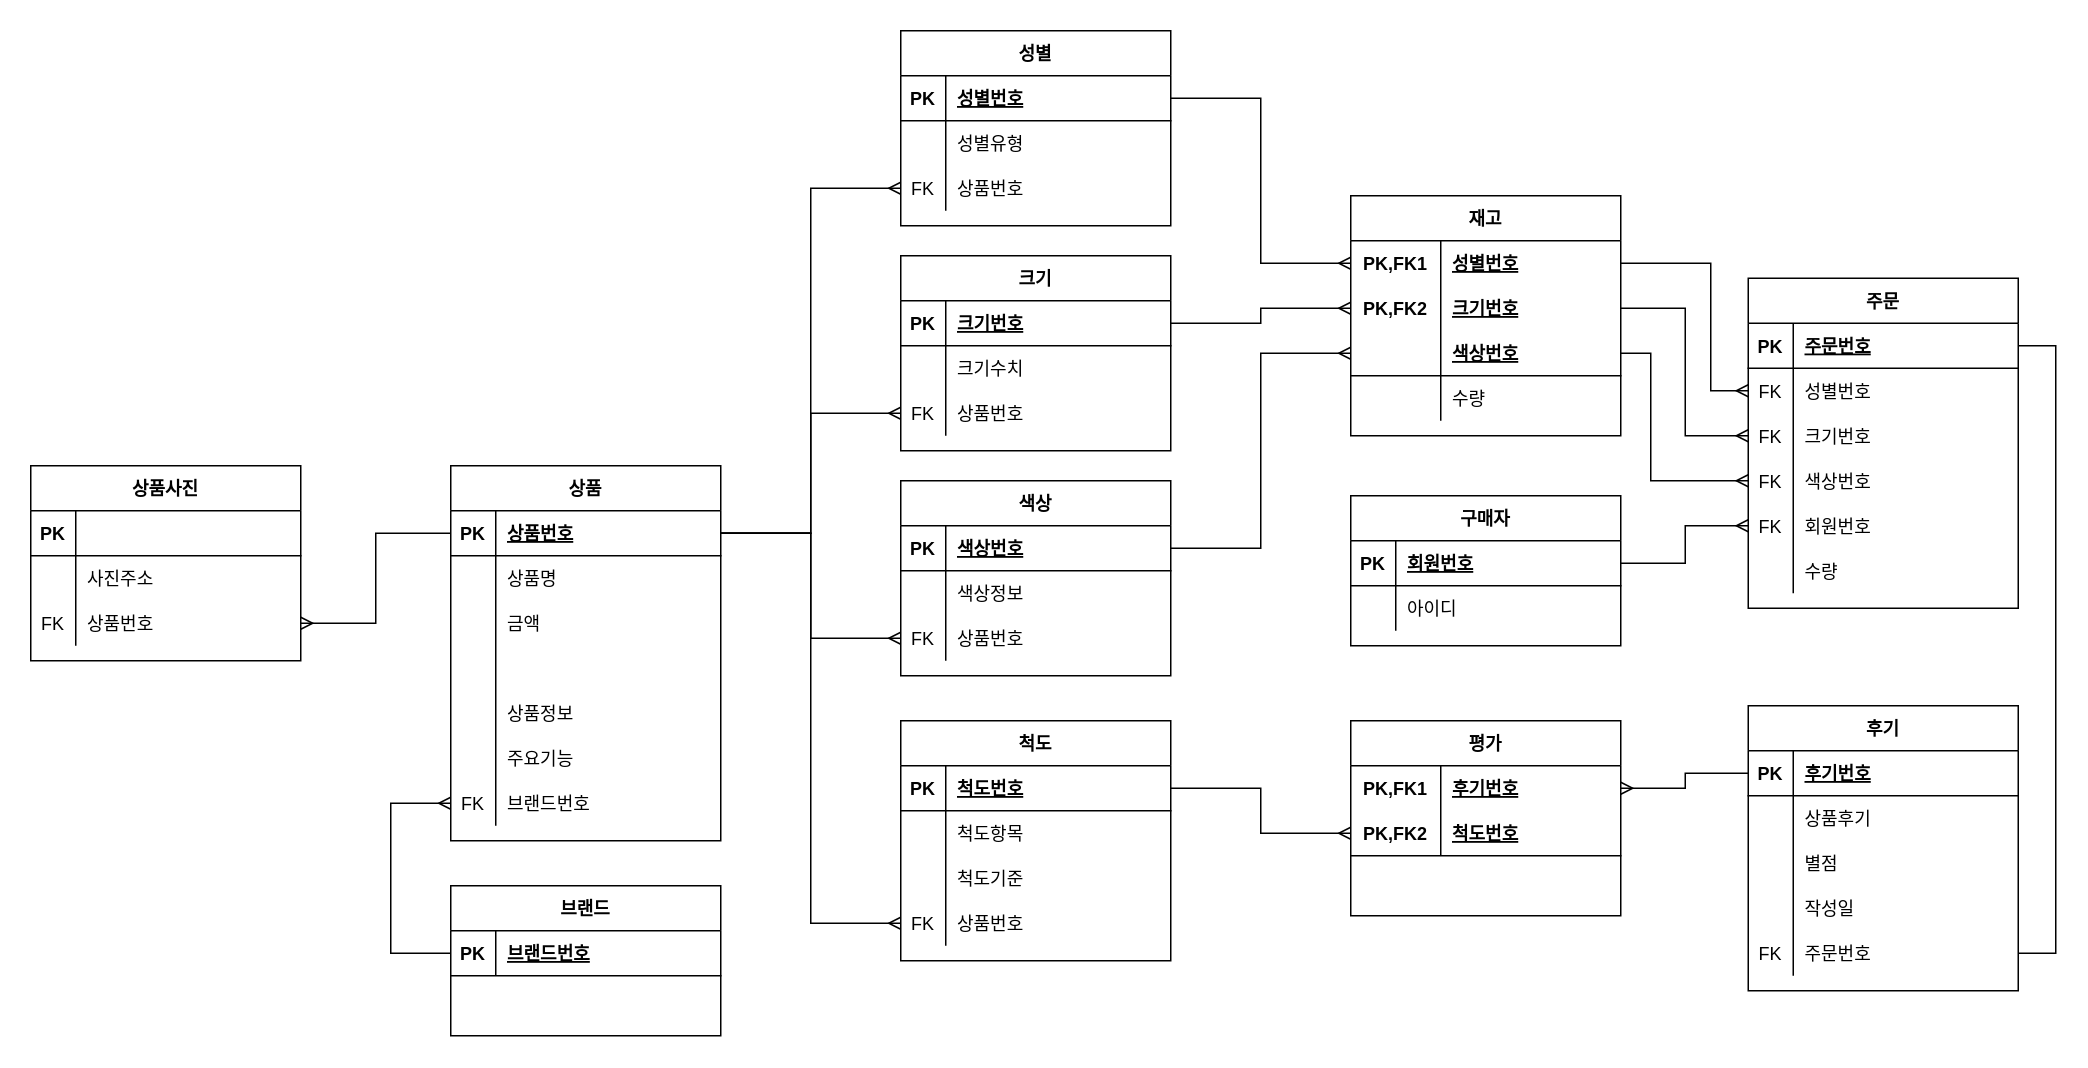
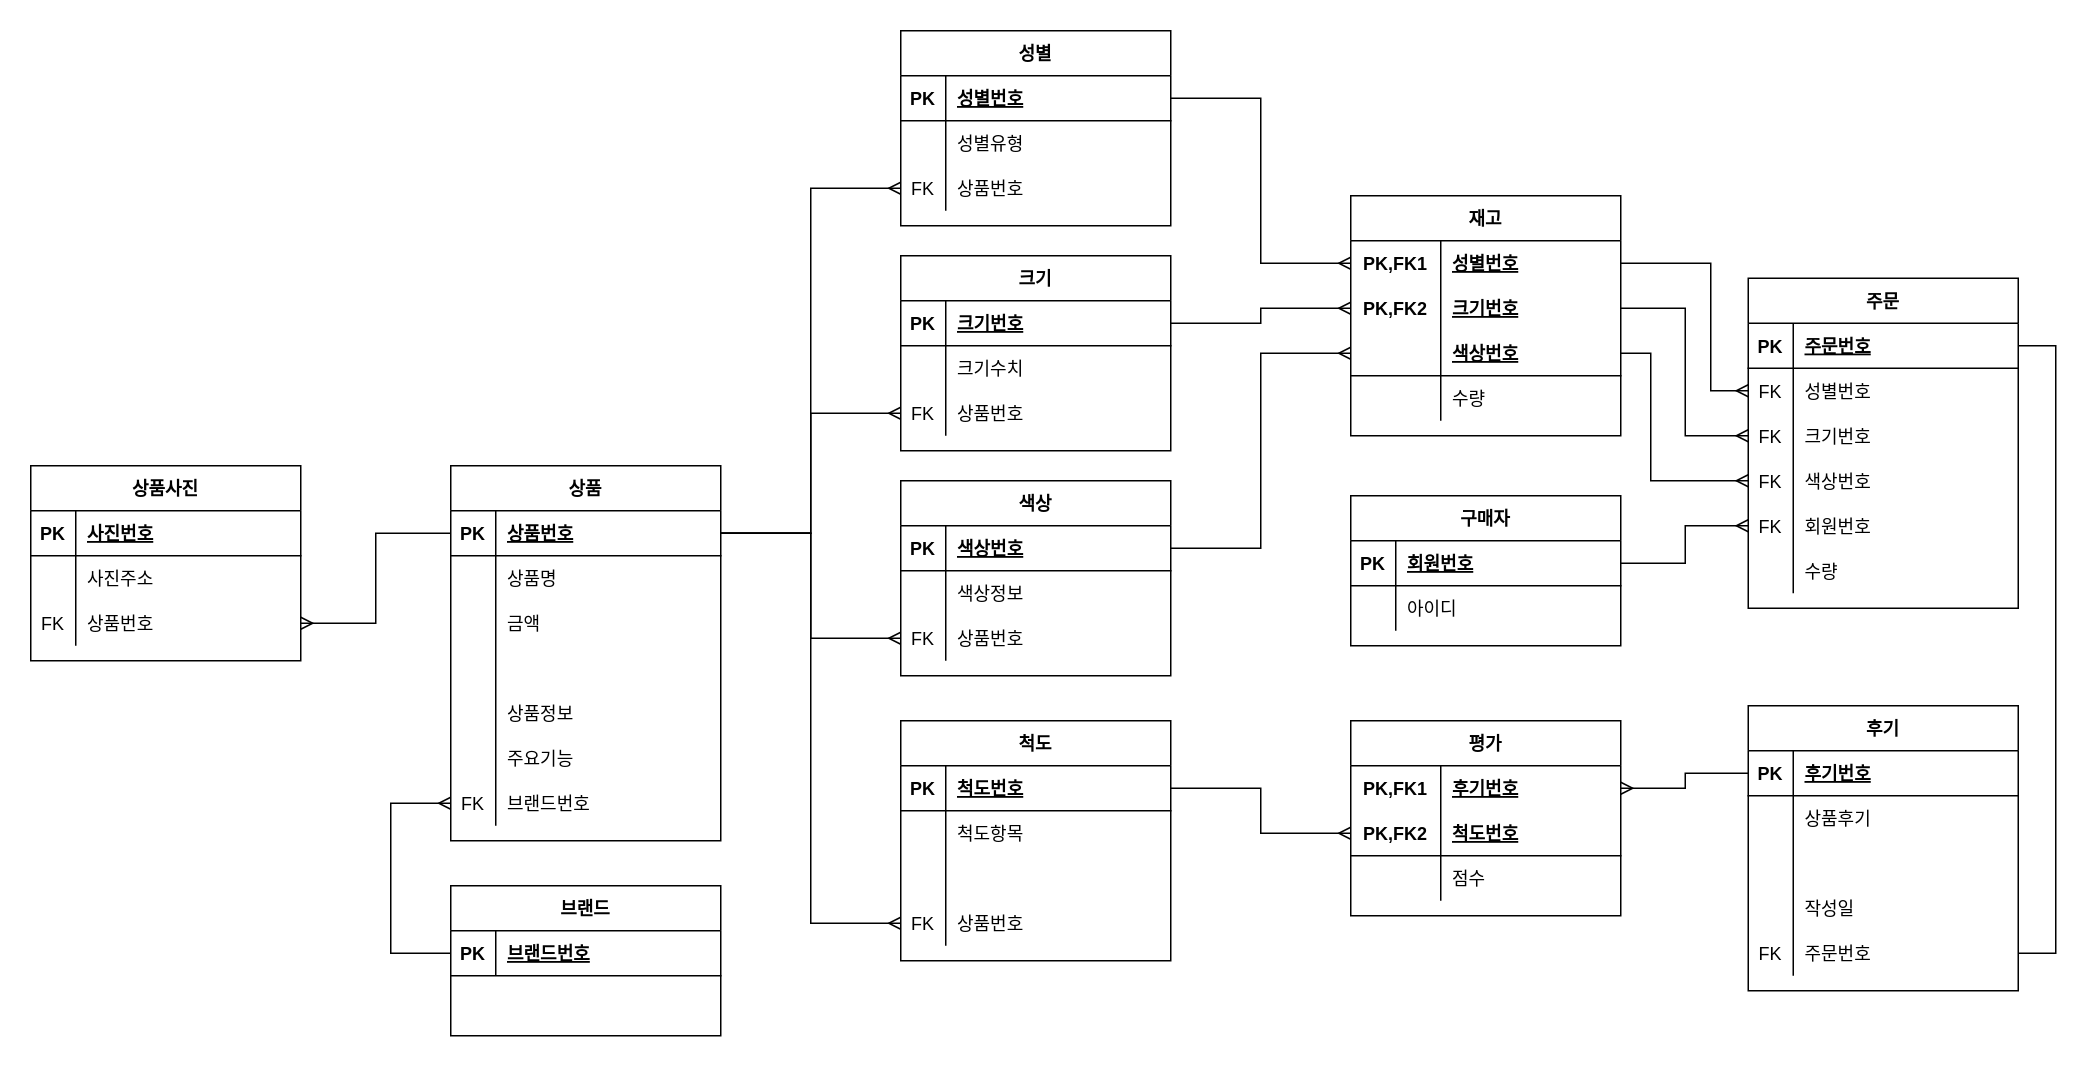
+ <mxCell id="39" value="사진번호" style="shape=partialRectangle;connectable=0;fillColor=none;top=0;left=0;bottom=0;right=0;align=left;spacingLeft=6;fontStyle=5;overflow=hidden;" parent="37" vertex="1"><mxGeometry x="30" width="150" height="30" as="geometry" /></mxCell>
- <mxCell id="120" value="별점" style="shape=partialRectangle;connectable=0;fillColor=none;top=0;left=0;bottom=0;right=0;align=left;spacingLeft=6;overflow=hidden;" parent="118" vertex="1"><mxGeometry x="30" width="150" height="30" as="geometry" /></mxCell>
- <mxCell id="97" value="척도기준" style="shape=partialRectangle;connectable=0;fillColor=none;top=0;left=0;bottom=0;right=0;align=left;spacingLeft=6;overflow=hidden;" parent="95" vertex="1"><mxGeometry x="30" width="150" height="30" as="geometry" /></mxCell>
+ <mxCell id="110" value="점수" style="shape=partialRectangle;connectable=0;fillColor=none;top=0;left=0;bottom=0;right=0;align=left;spacingLeft=6;overflow=hidden;" parent="108" vertex="1"><mxGeometry x="60" width="120" height="30" as="geometry" /></mxCell>
